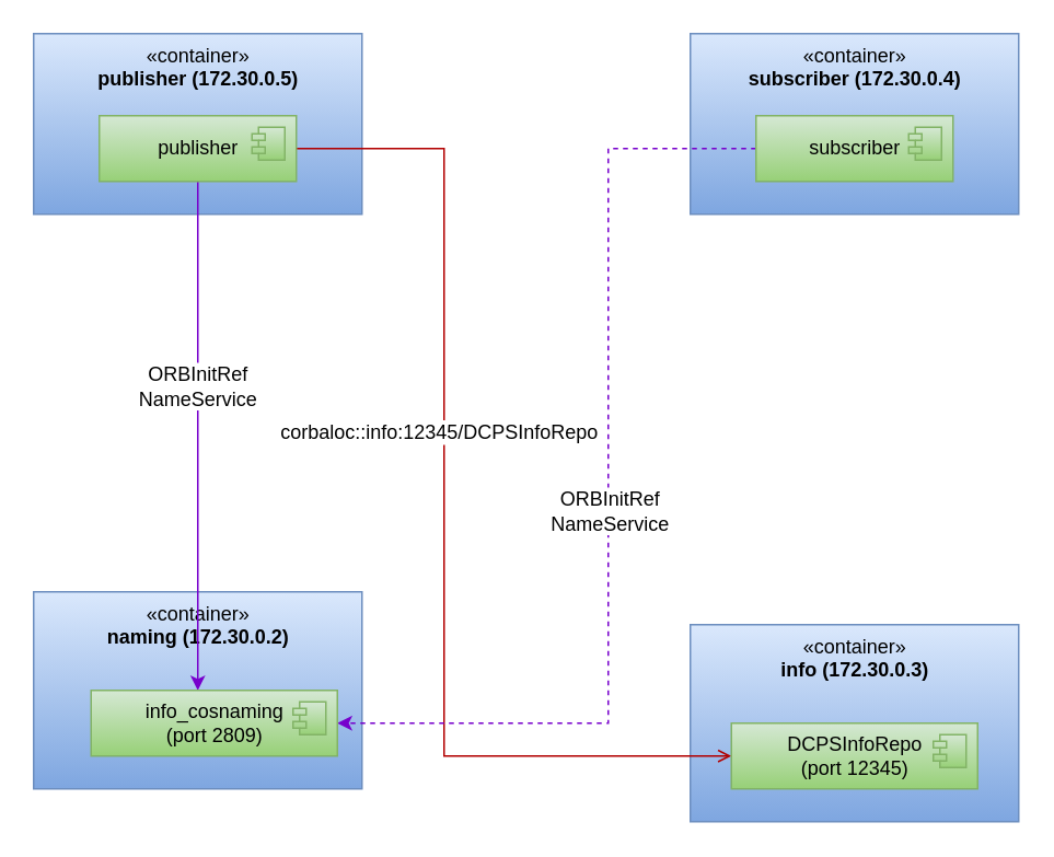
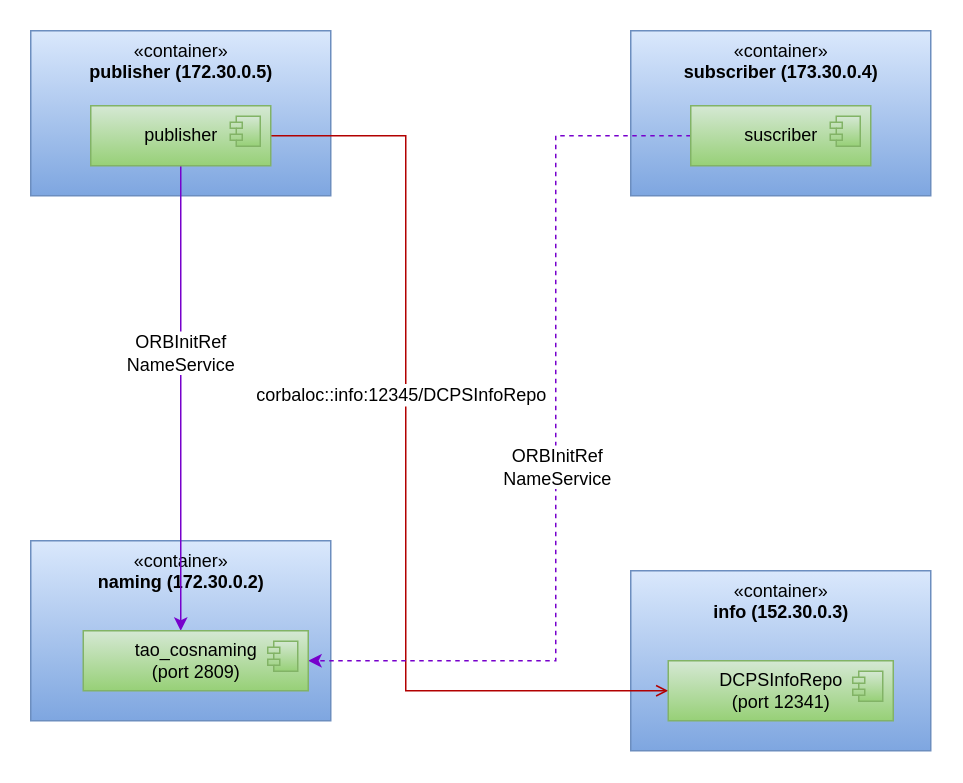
- <mxCell id="3" value="«container»&lt;br&gt;&lt;b&gt;subscriber (172.30.0.4)&lt;/b&gt;" style="html=1;verticalAlign=top;fillColor=#dae8fc;strokeColor=#6c8ebf;gradientColor=#7ea6e0;" vertex="1" parent="1"><mxGeometry x="420" y="20" width="200" height="110" as="geometry" /></mxCell>
+ <mxCell id="3" value="«container»&lt;br&gt;&lt;b&gt;subscriber (173.30.0.4)&lt;/b&gt;" style="html=1;verticalAlign=top;fillColor=#dae8fc;strokeColor=#6c8ebf;gradientColor=#7ea6e0;" vertex="1" parent="1"><mxGeometry x="420" y="20" width="200" height="110" as="geometry" /></mxCell>
- <mxCell id="14" value="subscriber" style="html=1;gradientColor=#97d077;fillColor=#d5e8d4;strokeColor=#82b366;" vertex="1" parent="1"><mxGeometry x="460" y="70" width="120" height="40" as="geometry" /></mxCell>
+ <mxCell id="14" value="suscriber" style="html=1;gradientColor=#97d077;fillColor=#d5e8d4;strokeColor=#82b366;" vertex="1" parent="1"><mxGeometry x="460" y="70" width="120" height="40" as="geometry" /></mxCell>
- <mxCell id="5" value="«container»&lt;br&gt;&lt;b&gt;info (172.30.0.3)&lt;/b&gt;" style="html=1;verticalAlign=top;fillColor=#dae8fc;strokeColor=#6c8ebf;gradientColor=#7ea6e0;" vertex="1" parent="1"><mxGeometry x="420" y="380" width="200" height="120" as="geometry" /></mxCell>
+ <mxCell id="5" value="«container»&lt;br&gt;&lt;b&gt;info (152.30.0.3)&lt;/b&gt;" style="html=1;verticalAlign=top;fillColor=#dae8fc;strokeColor=#6c8ebf;gradientColor=#7ea6e0;" vertex="1" parent="1"><mxGeometry x="420" y="380" width="200" height="120" as="geometry" /></mxCell>
- <mxCell id="16" value="info_cosnaming&lt;br&gt;(port 2809)" style="html=1;gradientColor=#97d077;fillColor=#d5e8d4;strokeColor=#82b366;" vertex="1" parent="1"><mxGeometry x="55" y="420" width="150" height="40" as="geometry" /></mxCell>
+ <mxCell id="16" value="tao_cosnaming&lt;br&gt;(port 2809)" style="html=1;gradientColor=#97d077;fillColor=#d5e8d4;strokeColor=#82b366;" vertex="1" parent="1"><mxGeometry x="55" y="420" width="150" height="40" as="geometry" /></mxCell>
- <mxCell id="18" value="DCPSInfoRepo&lt;br&gt;(port 12345)" style="html=1;gradientColor=#97d077;fillColor=#d5e8d4;strokeColor=#82b366;" vertex="1" parent="1"><mxGeometry x="445" y="440" width="150" height="40" as="geometry" /></mxCell>
+ <mxCell id="18" value="DCPSInfoRepo&lt;br&gt;(port 12341)" style="html=1;gradientColor=#97d077;fillColor=#d5e8d4;strokeColor=#82b366;" vertex="1" parent="1"><mxGeometry x="445" y="440" width="150" height="40" as="geometry" /></mxCell>
